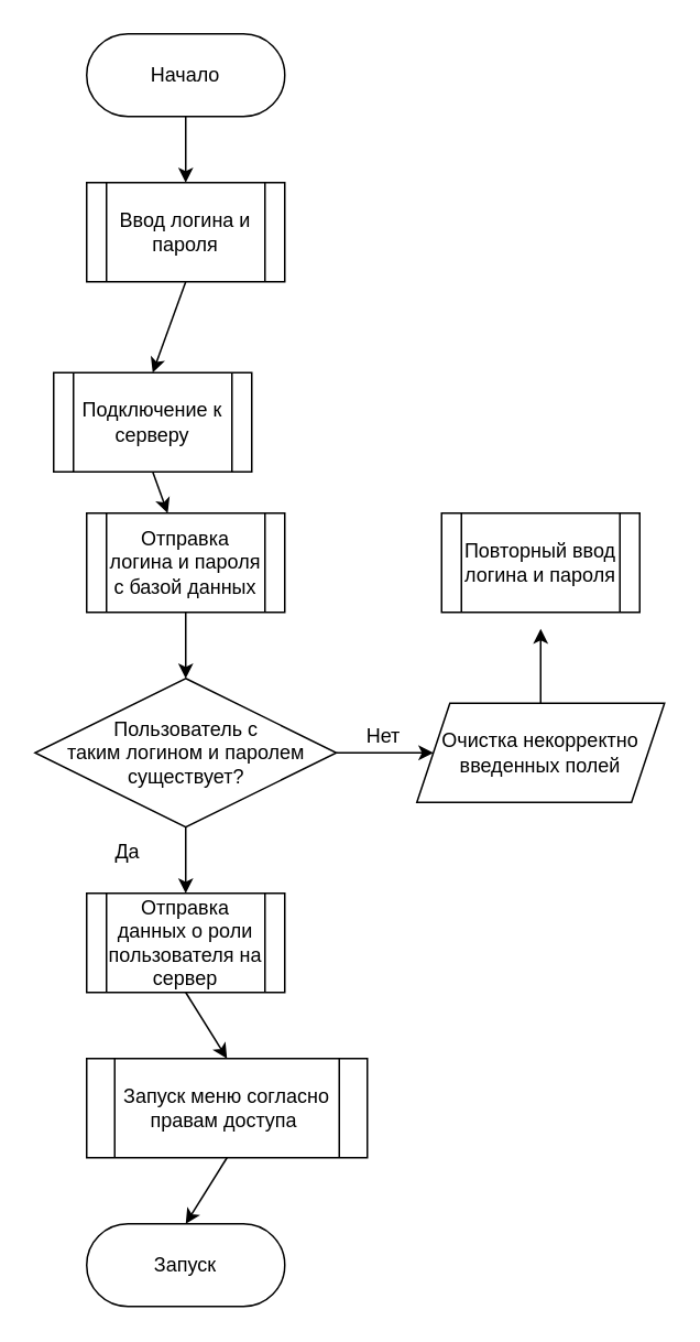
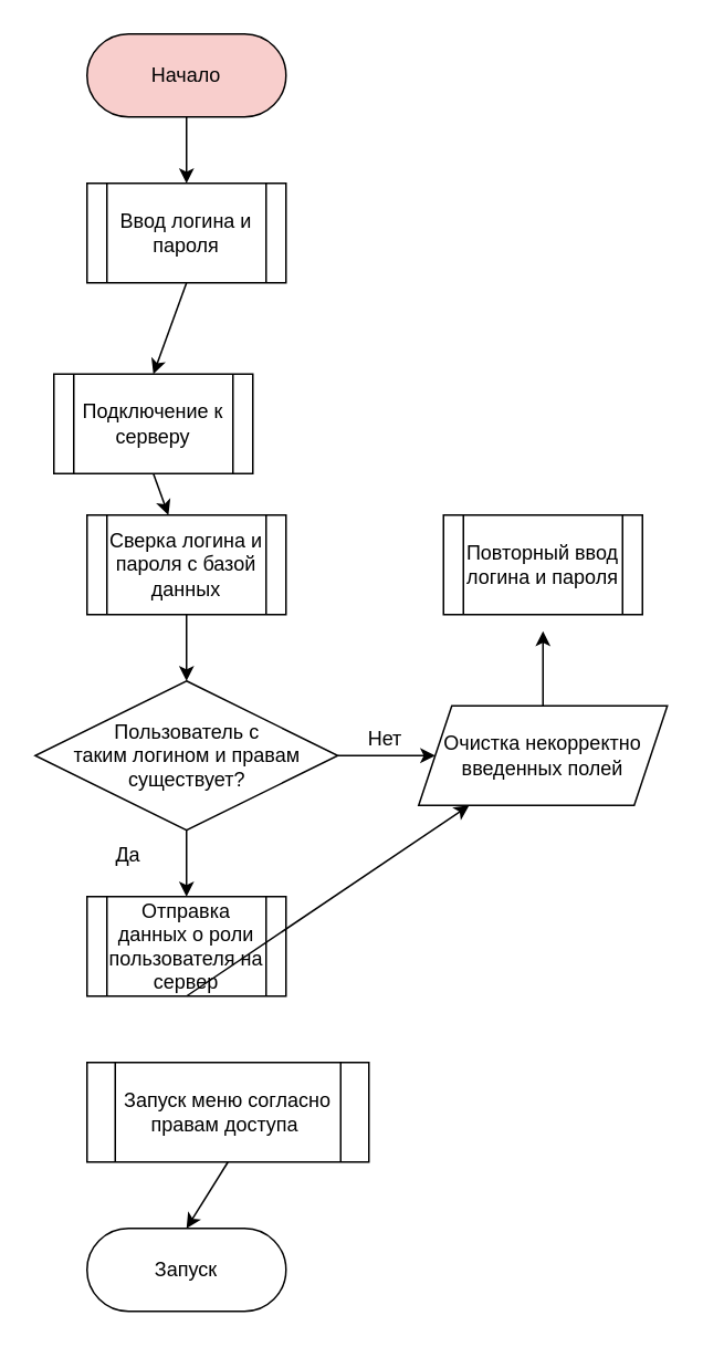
- <mxCell id="2" value="Начало" style="rounded=1;whiteSpace=wrap;html=1;arcSize=50;" parent="1" vertex="1"><mxGeometry x="52" y="20" width="120" height="50" as="geometry" /></mxCell>
+ <mxCell id="2" value="Начало" style="rounded=1;whiteSpace=wrap;html=1;arcSize=50;fillColor=#f8cecc;" parent="1" vertex="1"><mxGeometry x="52" y="20" width="120" height="50" as="geometry" /></mxCell>
- <mxCell id="6" value="Отправка логина и пароля с базой данных" style="shape=process;whiteSpace=wrap;html=1;backgroundOutline=1;" parent="1" vertex="1"><mxGeometry x="52" y="310" width="120" height="60" as="geometry" /></mxCell>
+ <mxCell id="6" value="Сверка логина и пароля с базой данных" style="shape=process;whiteSpace=wrap;html=1;backgroundOutline=1;" parent="1" vertex="1"><mxGeometry x="52" y="310" width="120" height="60" as="geometry" /></mxCell>
- <mxCell id="7" value="Пользователь с &lt;br&gt;таким логином и паролем&lt;br&gt;существует?" style="rhombus;whiteSpace=wrap;html=1;" parent="1" vertex="1"><mxGeometry x="20.75" y="410" width="182.5" height="90" as="geometry" /></mxCell>
+ <mxCell id="7" value="Пользователь с &lt;br&gt;таким логином и правам&lt;br&gt;существует?" style="rhombus;whiteSpace=wrap;html=1;" parent="1" vertex="1"><mxGeometry x="20.75" y="410" width="182.5" height="90" as="geometry" /></mxCell>
- <mxCell id="21" value="" style="endArrow=classic;html=1;rounded=0;exitX=0.5;exitY=1;exitDx=0;exitDy=0;entryX=0.5;entryY=0;entryDx=0;entryDy=0;" parent="1" source="17" target="18" edge="1"><mxGeometry width="50" height="50" relative="1" as="geometry"><mxPoint x="122" y="610" as="sourcePoint" /><mxPoint x="172" y="560" as="targetPoint" /></mxGeometry></mxCell>
+ <mxCell id="21" value="" style="endArrow=classic;html=1;rounded=0;exitX=0.5;exitY=1;exitDx=0;exitDy=0;" parent="1" source="17" target="12" edge="1"><mxGeometry width="50" height="50" relative="1" as="geometry"><mxPoint x="122" y="610" as="sourcePoint" /><mxPoint x="172" y="560" as="targetPoint" /></mxGeometry></mxCell>
